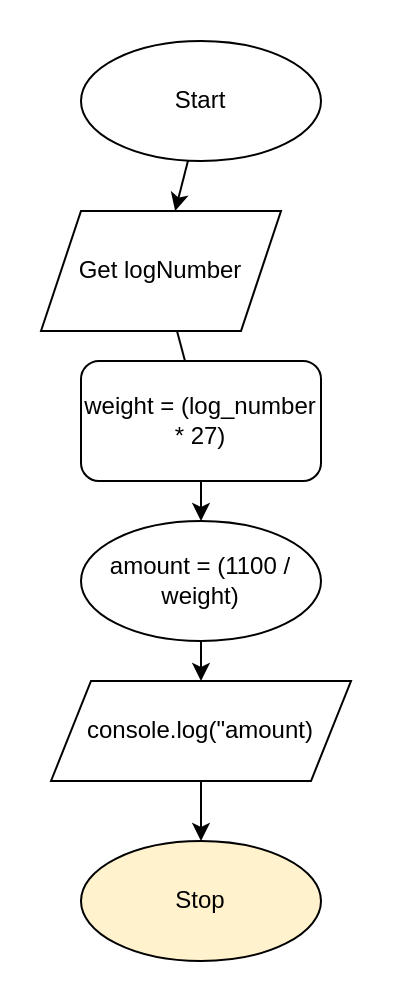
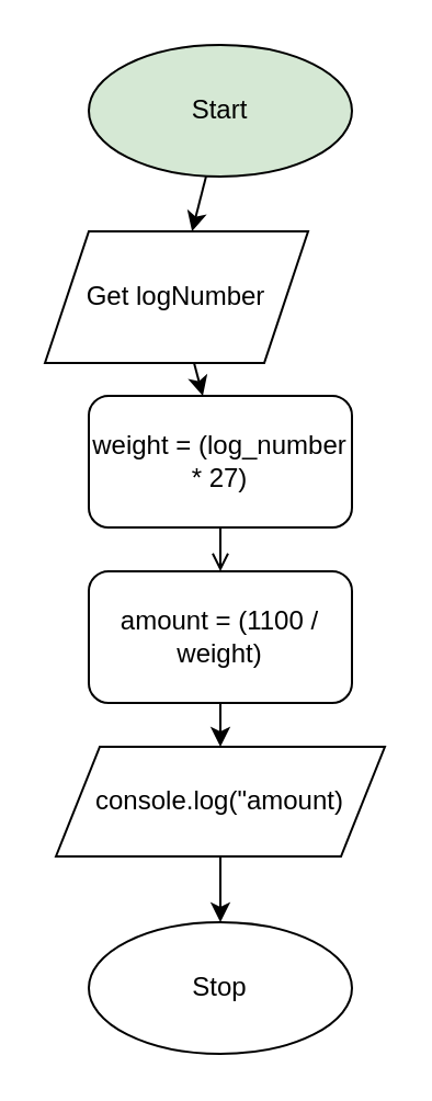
- <mxCell id="3" value="Start" style="ellipse;whiteSpace=wrap;html=1;" parent="1" vertex="1"><mxGeometry x="40" y="20" width="120" height="60" as="geometry" /></mxCell>
+ <mxCell id="3" value="Start" style="ellipse;whiteSpace=wrap;html=1;fillColor=#d5e8d4;" parent="1" vertex="1"><mxGeometry x="40" y="20" width="120" height="60" as="geometry" /></mxCell>
- <mxCell id="5" value="" style="edgeStyle=none;html=1;endArrow=none;" parent="1" source="6" target="8" edge="1"><mxGeometry relative="1" as="geometry" /></mxCell>
+ <mxCell id="5" value="" style="edgeStyle=none;html=1;" parent="1" source="6" target="8" edge="1"><mxGeometry relative="1" as="geometry" /></mxCell>
- <mxCell id="7" value="" style="edgeStyle=none;html=1;" parent="1" source="8" target="10" edge="1"><mxGeometry relative="1" as="geometry" /></mxCell>
+ <mxCell id="7" value="" style="edgeStyle=none;html=1;endArrow=open;" parent="1" source="8" target="10" edge="1"><mxGeometry relative="1" as="geometry" /></mxCell>
- <mxCell id="10" value="amount = (1100 / weight)" style="ellipse;whiteSpace=wrap;html=1;" parent="1" vertex="1"><mxGeometry x="40" y="260" width="120" height="60" as="geometry" /></mxCell>
+ <mxCell id="10" value="amount = (1100 / weight)" style="rounded=1;whiteSpace=wrap;html=1;" parent="1" vertex="1"><mxGeometry x="40" y="260" width="120" height="60" as="geometry" /></mxCell>
- <mxCell id="4" value="Stop" style="ellipse;whiteSpace=wrap;html=1;fillColor=#fff2cc;" parent="1" vertex="1"><mxGeometry x="40" y="420" width="120" height="60" as="geometry" /></mxCell>
+ <mxCell id="4" value="Stop" style="ellipse;whiteSpace=wrap;html=1;" parent="1" vertex="1"><mxGeometry x="40" y="420" width="120" height="60" as="geometry" /></mxCell>
